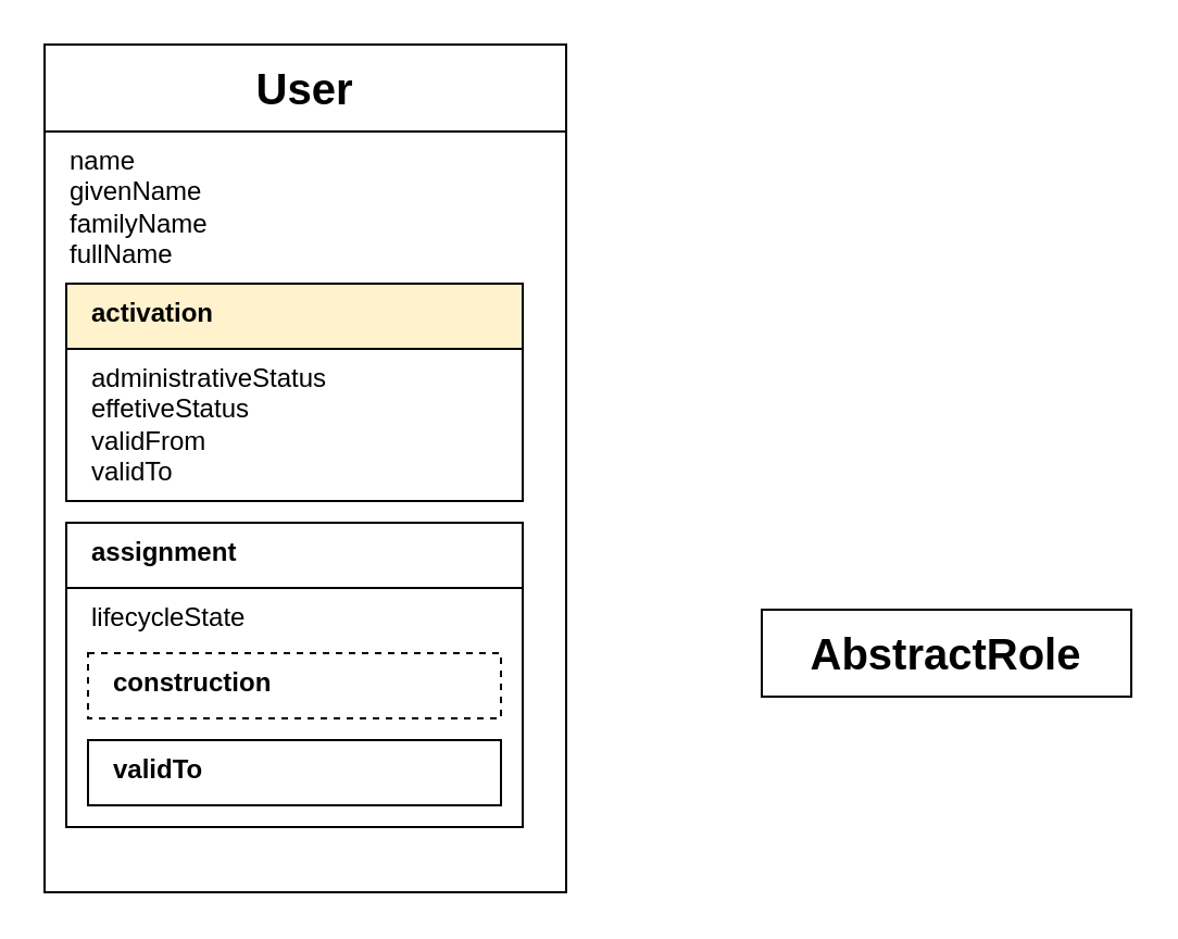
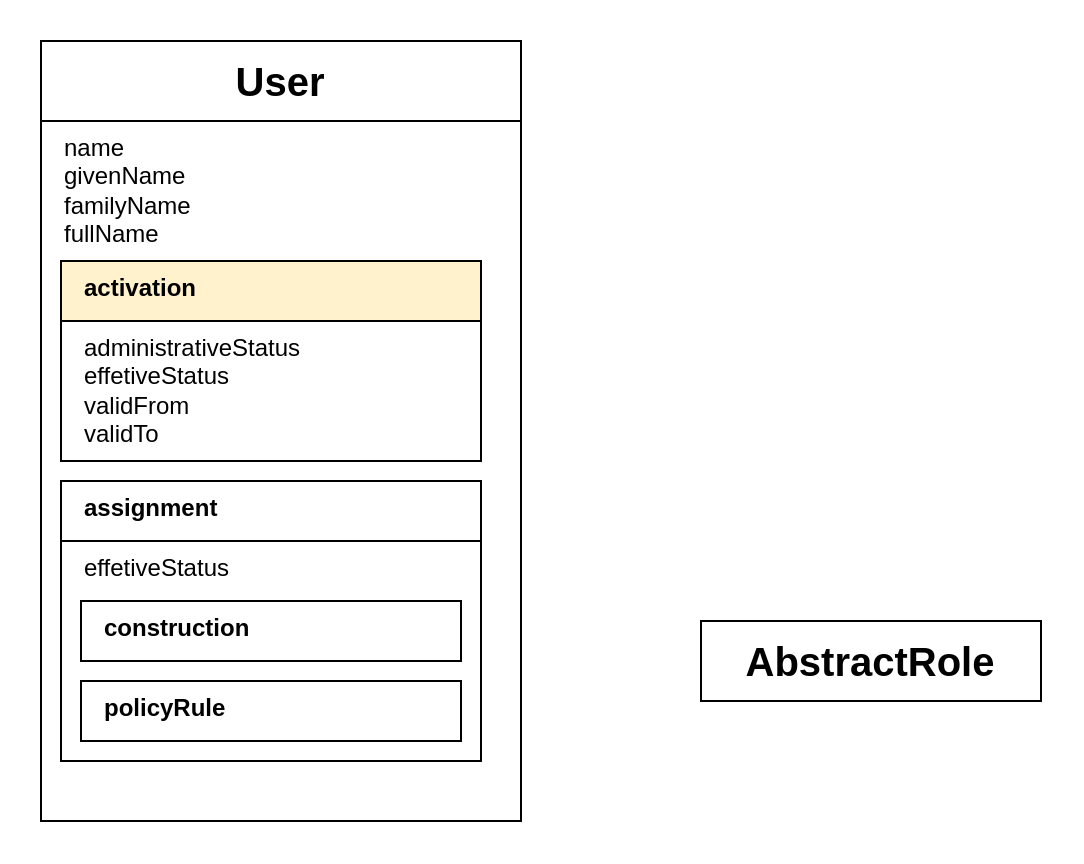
- <mxCell id="6" value="lifecycleState" style="rounded=0;whiteSpace=wrap;html=1;align=left;verticalAlign=top;spacingLeft=10;" vertex="1" parent="1"><mxGeometry x="30" y="270" width="210" height="110" as="geometry" /></mxCell>
+ <mxCell id="6" value="effetiveStatus" style="rounded=0;whiteSpace=wrap;html=1;align=left;verticalAlign=top;spacingLeft=10;" vertex="1" parent="1"><mxGeometry x="30" y="270" width="210" height="110" as="geometry" /></mxCell>
- <mxCell id="10" value="&lt;b&gt;&lt;font style=&quot;font-size: 20px&quot;&gt;AbstractRole&lt;/font&gt;&lt;/b&gt;" style="rounded=0;whiteSpace=wrap;html=1;" vertex="1" parent="1"><mxGeometry x="350" y="280" width="170" height="40" as="geometry" /></mxCell>
+ <mxCell id="10" value="&lt;b&gt;&lt;font style=&quot;font-size: 20px&quot;&gt;AbstractRole&lt;/font&gt;&lt;/b&gt;" style="rounded=0;whiteSpace=wrap;html=1;" vertex="1" parent="1"><mxGeometry x="350" y="310" width="170" height="40" as="geometry" /></mxCell>
- <mxCell id="8" value="&lt;b&gt;construction&lt;/b&gt;" style="rounded=0;whiteSpace=wrap;html=1;align=left;verticalAlign=top;spacingLeft=10;dashed=1;" vertex="1" parent="1"><mxGeometry x="40" y="300" width="190" height="30" as="geometry" /></mxCell>
+ <mxCell id="8" value="&lt;b&gt;construction&lt;/b&gt;" style="rounded=0;whiteSpace=wrap;html=1;align=left;verticalAlign=top;spacingLeft=10;" vertex="1" parent="1"><mxGeometry x="40" y="300" width="190" height="30" as="geometry" /></mxCell>
- <mxCell id="9" value="&lt;b&gt;validTo&lt;/b&gt;" style="rounded=0;whiteSpace=wrap;html=1;align=left;verticalAlign=top;spacingLeft=10;" vertex="1" parent="1"><mxGeometry x="40" y="340" width="190" height="30" as="geometry" /></mxCell>
+ <mxCell id="9" value="&lt;b&gt;policyRule&lt;/b&gt;" style="rounded=0;whiteSpace=wrap;html=1;align=left;verticalAlign=top;spacingLeft=10;" vertex="1" parent="1"><mxGeometry x="40" y="340" width="190" height="30" as="geometry" /></mxCell>
